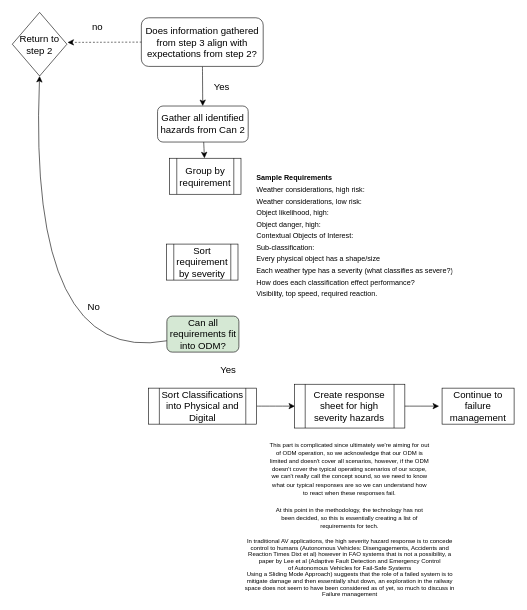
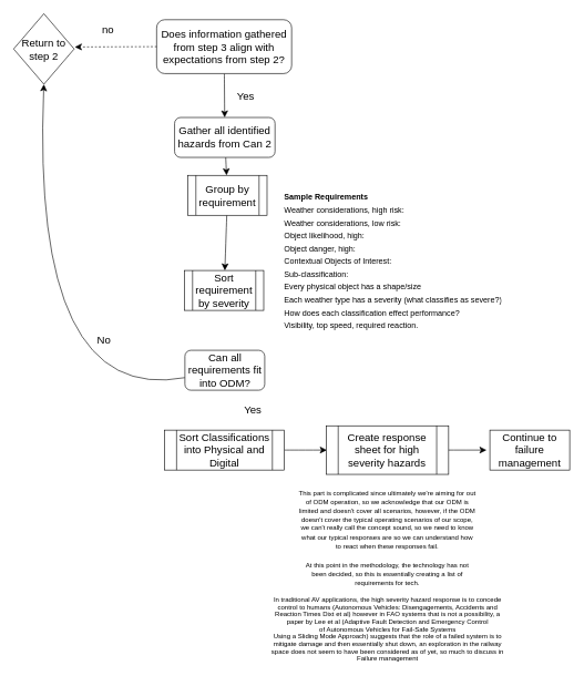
+ <mxCell id="10" value="" style="edgeStyle=none;curved=1;rounded=0;orthogonalLoop=1;jettySize=auto;html=1;fontSize=12;startSize=8;endSize=8;" edge="1" parent="1" source="11" target="13"><mxGeometry relative="1" as="geometry" /></mxCell>
- <mxCell id="15" value="Can all requirements fit into ODM?" style="rounded=1;whiteSpace=wrap;html=1;fontSize=16;fillColor=#d5e8d4;" vertex="1" parent="1"><mxGeometry x="277.5" y="526" width="120" height="60" as="geometry" /></mxCell>
+ <mxCell id="15" value="Can all requirements fit into ODM?" style="rounded=1;whiteSpace=wrap;html=1;fontSize=16;" vertex="1" parent="1"><mxGeometry x="277.5" y="526" width="120" height="60" as="geometry" /></mxCell>
